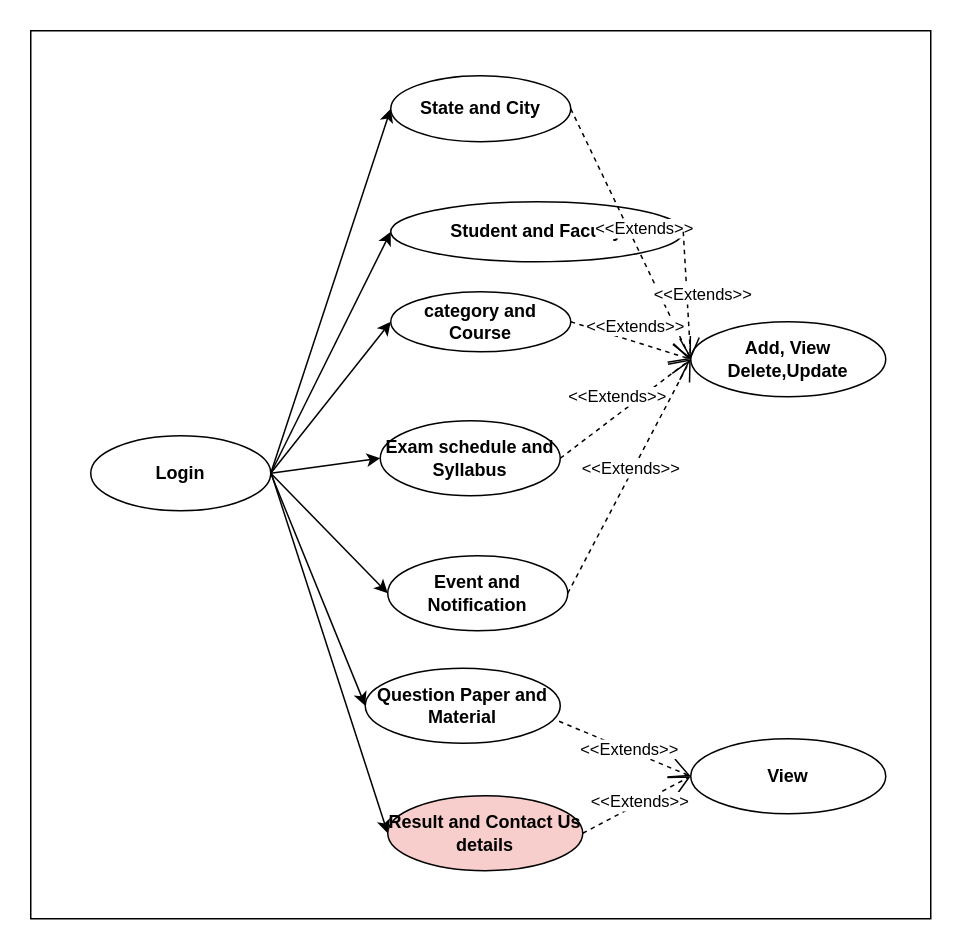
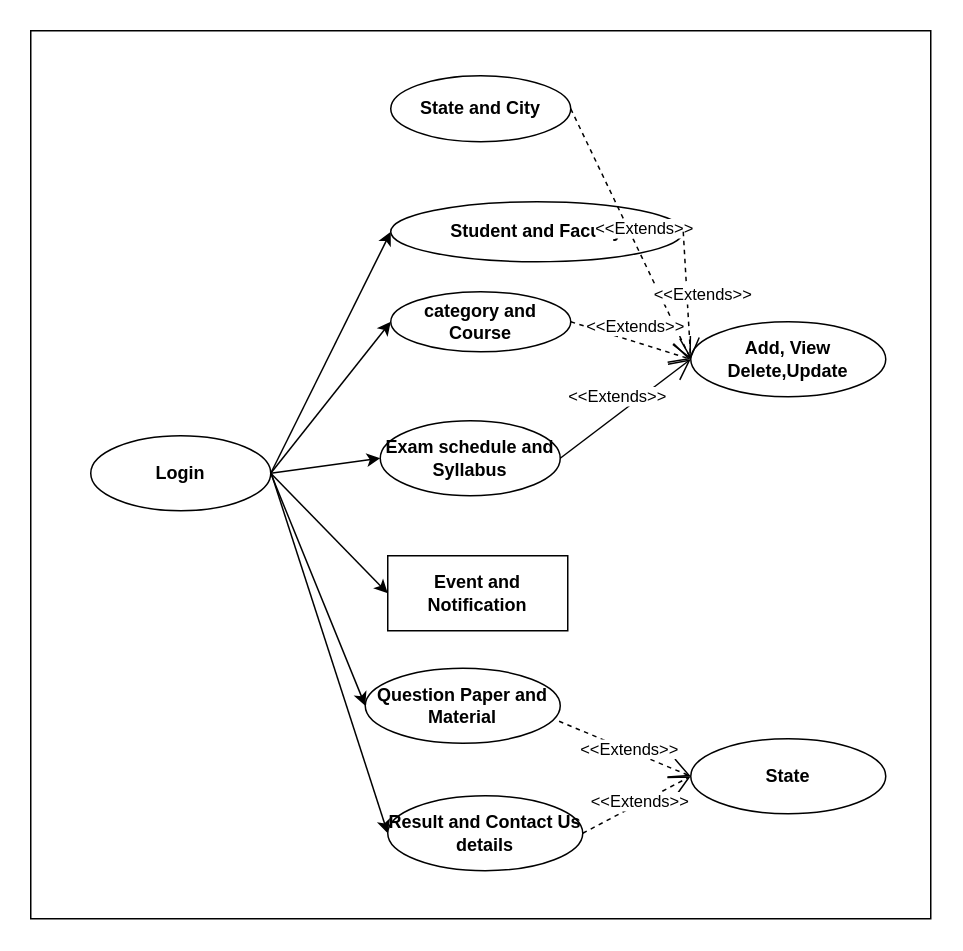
- <mxCell id="11" value="" style="endArrow=classic;html=1;entryX=0;entryY=0.5;entryDx=0;entryDy=0;exitX=1;exitY=0.5;exitDx=0;exitDy=0;fontStyle=1" edge="1" parent="1" source="3" target="10"><mxGeometry width="50" height="50" relative="1" as="geometry"><mxPoint x="-30" y="324" as="sourcePoint" /><mxPoint x="70" y="324" as="targetPoint" /></mxGeometry></mxCell>
- <mxCell id="19" value="&amp;lt;&amp;lt;Extends&amp;gt;&amp;gt;" style="endArrow=open;endSize=12;dashed=1;html=1;exitX=1;exitY=0.5;exitDx=0;exitDy=0;entryX=0;entryY=0.5;entryDx=0;entryDy=0;" edge="1" parent="1" source="5" target="18"><mxGeometry y="10" width="160" relative="1" as="geometry"><mxPoint x="410" y="313.5" as="sourcePoint" /><mxPoint x="570" y="313.5" as="targetPoint" /><mxPoint as="offset" /></mxGeometry></mxCell>
+ <mxCell id="19" value="&amp;lt;&amp;lt;Extends&amp;gt;&amp;gt;" style="endArrow=open;endSize=12;dashed=0;html=1;exitX=1;exitY=0.5;exitDx=0;exitDy=0;entryX=0;entryY=0.5;entryDx=0;entryDy=0;" edge="1" parent="1" source="5" target="18"><mxGeometry y="10" width="160" relative="1" as="geometry"><mxPoint x="410" y="313.5" as="sourcePoint" /><mxPoint x="570" y="313.5" as="targetPoint" /><mxPoint as="offset" /></mxGeometry></mxCell>
- <mxCell id="23" value="&amp;lt;&amp;lt;Extends&amp;gt;&amp;gt;" style="endArrow=open;endSize=12;dashed=1;html=1;exitX=1;exitY=0.5;exitDx=0;exitDy=0;entryX=0;entryY=0.5;entryDx=0;entryDy=0;" edge="1" parent="1" source="8" target="18"><mxGeometry x="0.056" y="1" width="160" relative="1" as="geometry"><mxPoint x="460" y="443" as="sourcePoint" /><mxPoint x="582" y="327" as="targetPoint" /><mxPoint as="offset" /></mxGeometry></mxCell>
- <mxCell id="8" value="Event and Notification" style="ellipse;whiteSpace=wrap;html=1;fontStyle=1" vertex="1" parent="1"><mxGeometry x="258" y="370" width="120" height="50" as="geometry" /></mxCell>
+ <mxCell id="8" value="Event and Notification" style="whiteSpace=wrap;html=1;fontStyle=1;rounded=0;" vertex="1" parent="1"><mxGeometry x="258" y="370" width="120" height="50" as="geometry" /></mxCell>
- <mxCell id="24" value="View" style="ellipse;whiteSpace=wrap;html=1;fontStyle=1" vertex="1" parent="1"><mxGeometry x="460" y="492" width="130" height="50" as="geometry" /></mxCell>
+ <mxCell id="24" value="State" style="ellipse;whiteSpace=wrap;html=1;fontStyle=1" vertex="1" parent="1"><mxGeometry x="460" y="492" width="130" height="50" as="geometry" /></mxCell>
- <mxCell id="6" value="Result and Contact Us details" style="ellipse;whiteSpace=wrap;html=1;fontStyle=1;fillColor=#f8cecc;" vertex="1" parent="1"><mxGeometry x="258" y="530" width="130" height="50" as="geometry" /></mxCell>
+ <mxCell id="6" value="Result and Contact Us details" style="ellipse;whiteSpace=wrap;html=1;fontStyle=1" vertex="1" parent="1"><mxGeometry x="258" y="530" width="130" height="50" as="geometry" /></mxCell>
